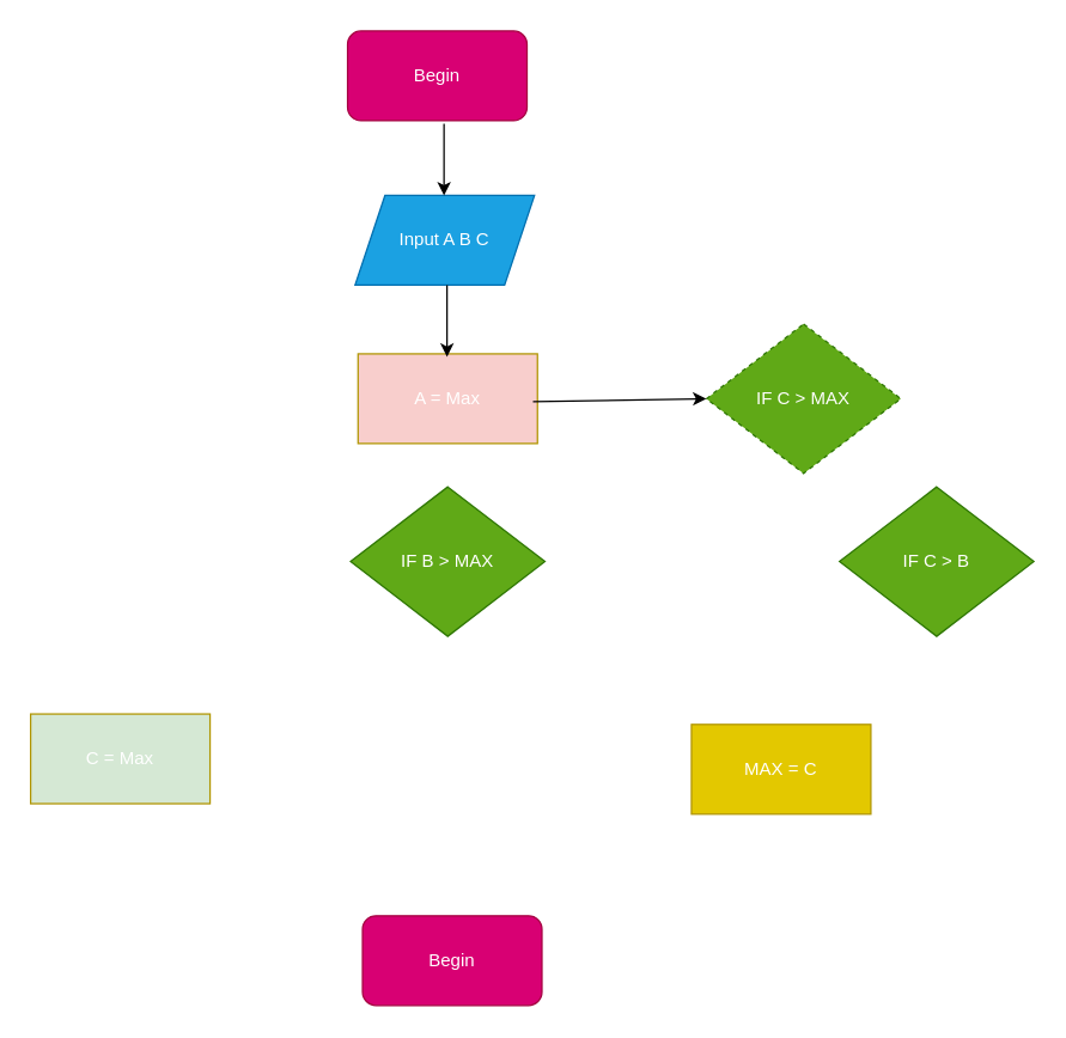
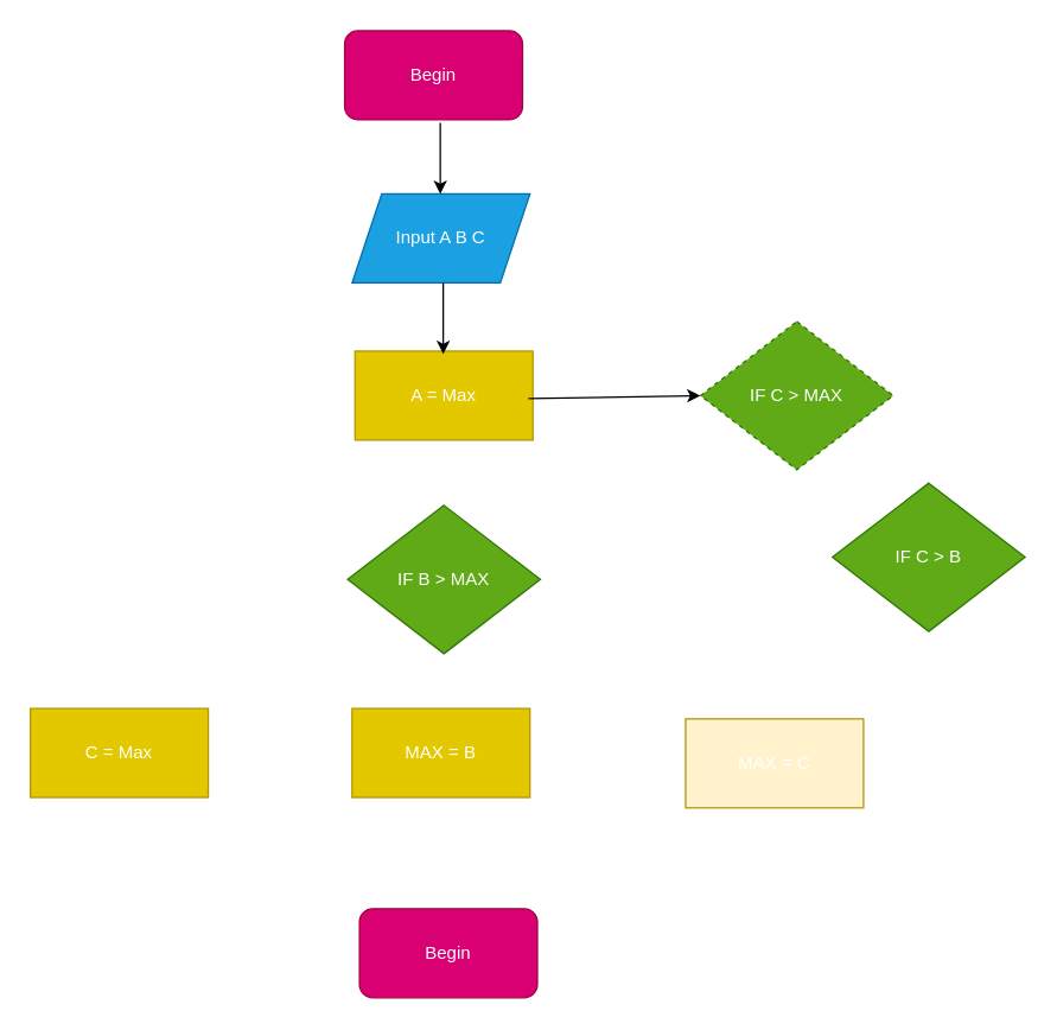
- <mxCell id="5" value="&lt;span style=&quot;color: rgb(255, 255, 255);&quot;&gt;A = Max&lt;/span&gt;" style="rounded=0;whiteSpace=wrap;html=1;fillColor=#f8cecc;fontColor=#000000;strokeColor=#B09500;" parent="1" vertex="1"><mxGeometry x="239" y="236" width="120" height="60" as="geometry" /></mxCell>
+ <mxCell id="5" value="&lt;span style=&quot;color: rgb(255, 255, 255);&quot;&gt;A = Max&lt;/span&gt;" style="rounded=0;whiteSpace=wrap;html=1;fillColor=#e3c800;fontColor=#000000;strokeColor=#B09500;" parent="1" vertex="1"><mxGeometry x="239" y="236" width="120" height="60" as="geometry" /></mxCell>
- <mxCell id="4" value="IF B &amp;gt; MAX" style="rhombus;whiteSpace=wrap;html=1;fillColor=#60a917;fontColor=#ffffff;strokeColor=#2D7600;" parent="1" vertex="1"><mxGeometry x="234" y="325" width="130" height="100" as="geometry" /></mxCell>
+ <mxCell id="4" value="IF B &amp;gt; MAX" style="rhombus;whiteSpace=wrap;html=1;fillColor=#60a917;fontColor=#ffffff;strokeColor=#2D7600;" parent="1" vertex="1"><mxGeometry x="234" y="340" width="130" height="100" as="geometry" /></mxCell>
- <mxCell id="7" value="&lt;span style=&quot;color: rgb(255, 255, 255);&quot;&gt;C = Max&lt;/span&gt;" style="rounded=0;whiteSpace=wrap;html=1;fillColor=#d5e8d4;fontColor=#000000;strokeColor=#B09500;" parent="1" vertex="1"><mxGeometry x="20" y="477" width="120" height="60" as="geometry" /></mxCell>
+ <mxCell id="7" value="&lt;span style=&quot;color: rgb(255, 255, 255);&quot;&gt;C = Max&lt;/span&gt;" style="rounded=0;whiteSpace=wrap;html=1;fillColor=#e3c800;fontColor=#000000;strokeColor=#B09500;" parent="1" vertex="1"><mxGeometry x="20" y="477" width="120" height="60" as="geometry" /></mxCell>
+ <mxCell id="8" value="&lt;font color=&quot;#ffffff&quot;&gt;MAX = B&lt;/font&gt;" style="rounded=0;whiteSpace=wrap;html=1;fillColor=#e3c800;fontColor=#000000;strokeColor=#B09500;" parent="1" vertex="1"><mxGeometry x="237" y="477" width="120" height="60" as="geometry" /></mxCell>
- <mxCell id="10" value="&lt;font color=&quot;#ffffff&quot;&gt;MAX = C&lt;/font&gt;" style="rounded=0;whiteSpace=wrap;html=1;fillColor=#e3c800;fontColor=#000000;strokeColor=#B09500;" parent="1" vertex="1"><mxGeometry x="462" y="484" width="120" height="60" as="geometry" /></mxCell>
+ <mxCell id="10" value="&lt;font color=&quot;#ffffff&quot;&gt;MAX = C&lt;/font&gt;" style="rounded=0;whiteSpace=wrap;html=1;fillColor=#fff2cc;fontColor=#000000;strokeColor=#B09500;" parent="1" vertex="1"><mxGeometry x="462" y="484" width="120" height="60" as="geometry" /></mxCell>
